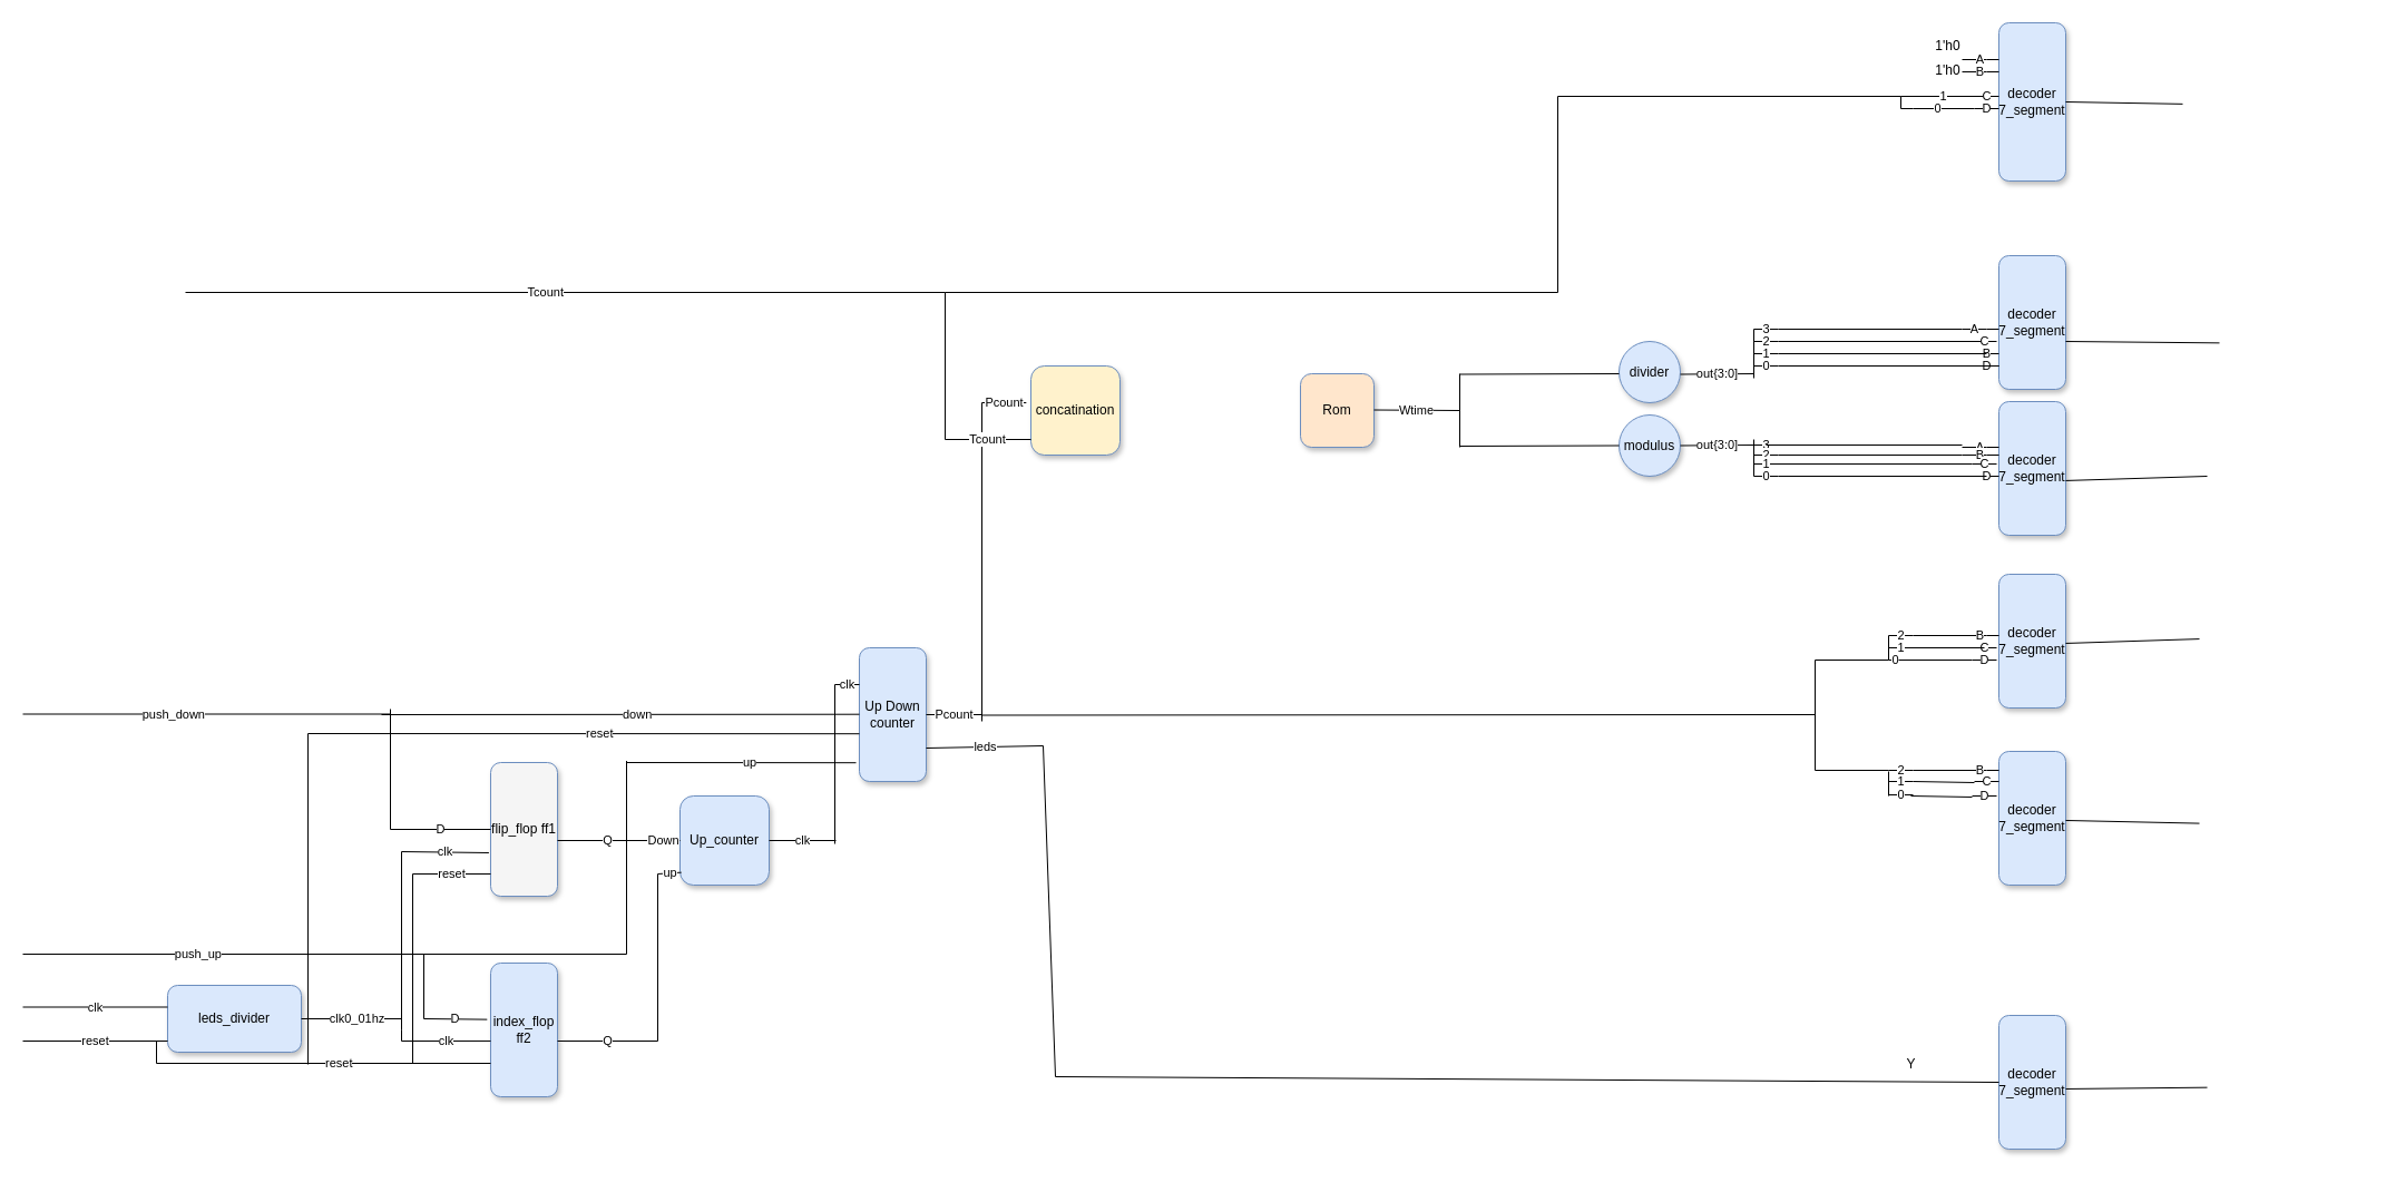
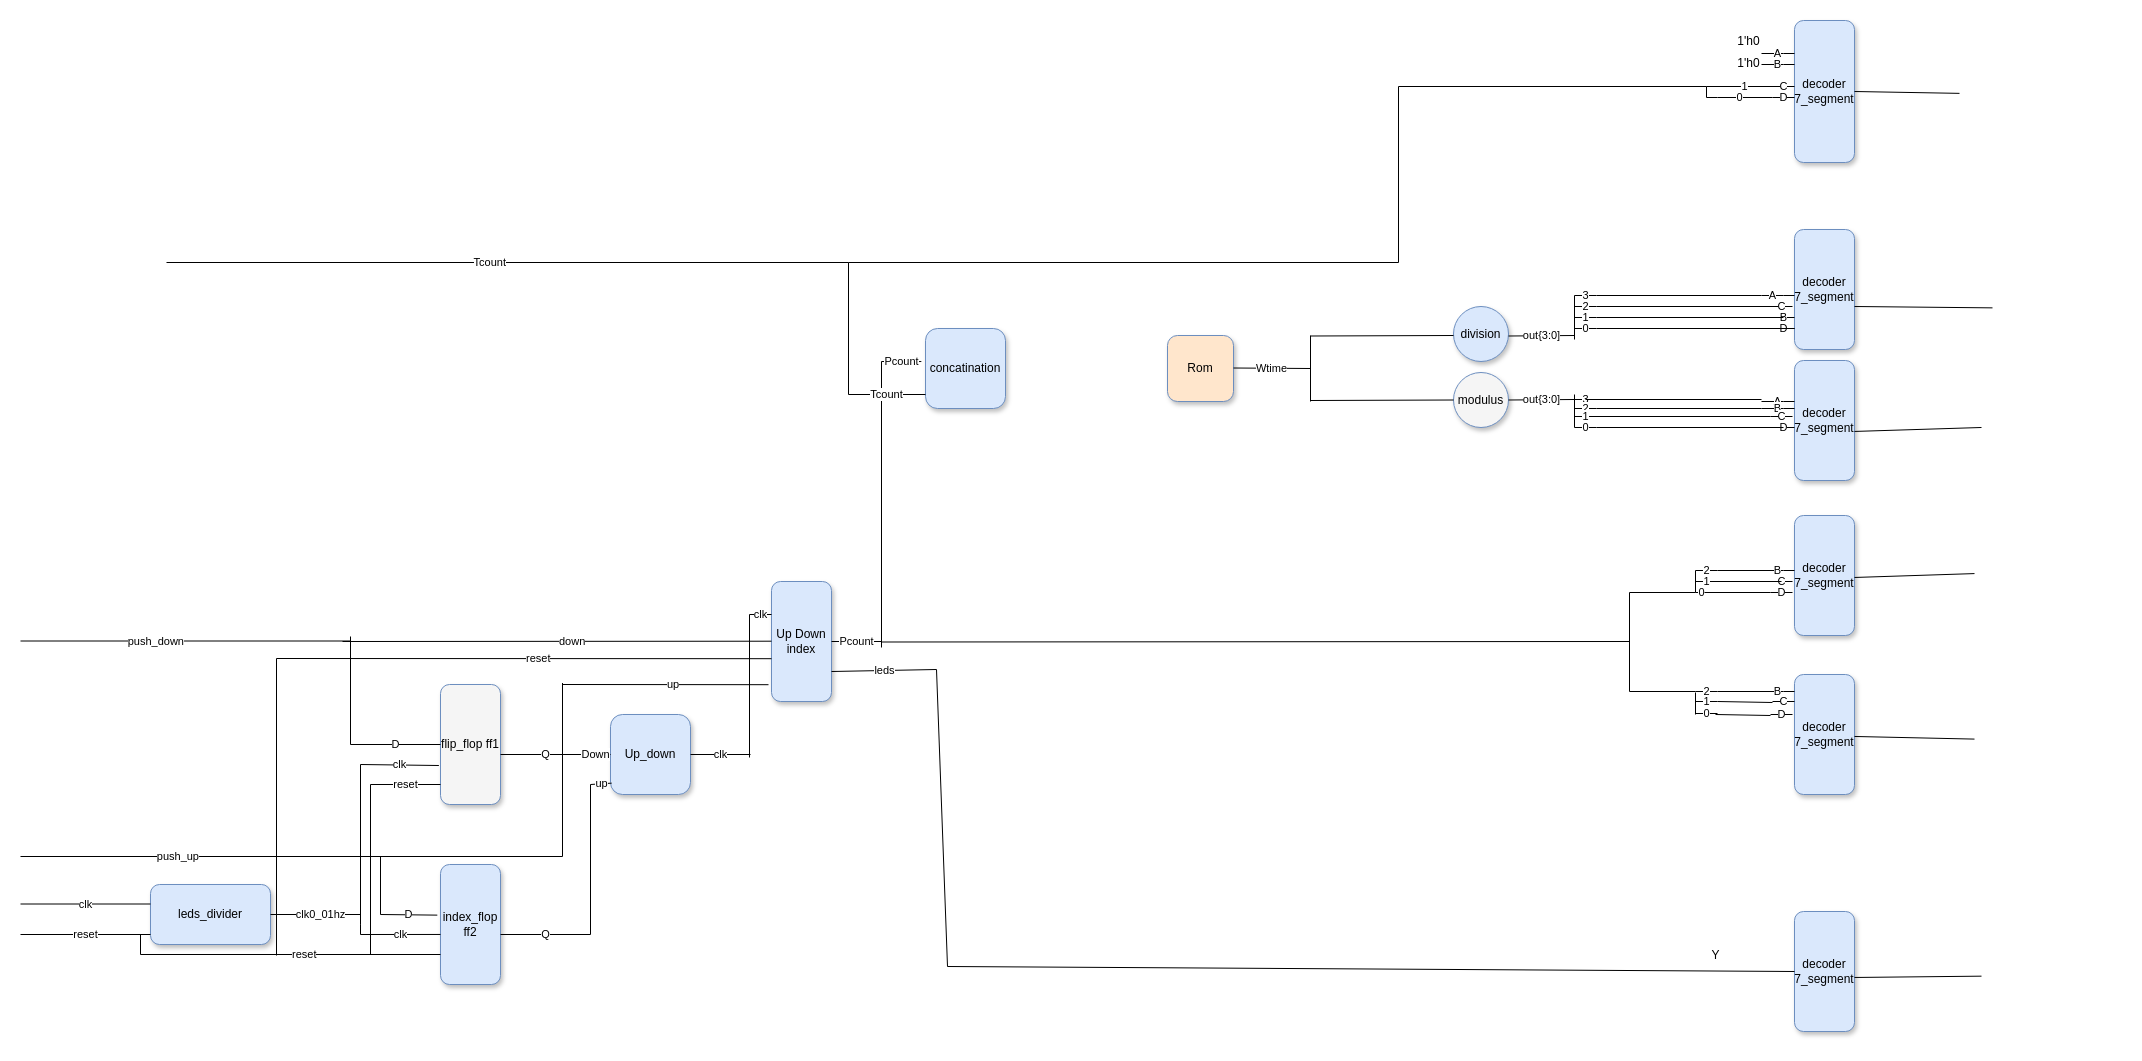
- <mxCell id="47" value="divider" style="ellipse;whiteSpace=wrap;html=1;aspect=fixed;rounded=1;shadow=1;fontFamily=Helvetica;fillColor=#dae8fc;strokeColor=#6c8ebf;" vertex="1" parent="1"><mxGeometry x="1453" y="306" width="55" height="55" as="geometry" /></mxCell>
+ <mxCell id="47" value="division" style="ellipse;whiteSpace=wrap;html=1;aspect=fixed;rounded=1;shadow=1;fontFamily=Helvetica;fillColor=#dae8fc;strokeColor=#6c8ebf;" vertex="1" parent="1"><mxGeometry x="1453" y="306" width="55" height="55" as="geometry" /></mxCell>
- <mxCell id="37" value="concatination" style="whiteSpace=wrap;html=1;aspect=fixed;rounded=1;shadow=1;fontFamily=Helvetica;fillColor=#fff2cc;strokeColor=#6c8ebf;" vertex="1" parent="1"><mxGeometry x="925" y="328" width="80" height="80" as="geometry" /></mxCell>
+ <mxCell id="37" value="concatination" style="whiteSpace=wrap;html=1;aspect=fixed;rounded=1;shadow=1;fontFamily=Helvetica;fillColor=#dae8fc;strokeColor=#6c8ebf;" vertex="1" parent="1"><mxGeometry x="925" y="328" width="80" height="80" as="geometry" /></mxCell>
- <mxCell id="48" value="modulus" style="ellipse;whiteSpace=wrap;html=1;aspect=fixed;rounded=1;shadow=1;fontFamily=Helvetica;fillColor=#dae8fc;strokeColor=#6c8ebf;" vertex="1" parent="1"><mxGeometry x="1453" y="372" width="55" height="55" as="geometry" /></mxCell>
+ <mxCell id="48" value="modulus" style="ellipse;whiteSpace=wrap;html=1;aspect=fixed;rounded=1;shadow=1;fontFamily=Helvetica;fillColor=#f5f5f5;strokeColor=#6c8ebf;" vertex="1" parent="1"><mxGeometry x="1453" y="372" width="55" height="55" as="geometry" /></mxCell>
- <mxCell id="28" value="Up Down counter" style="rounded=1;whiteSpace=wrap;html=1;shadow=1;fontFamily=Helvetica;direction=south;fillColor=#dae8fc;strokeColor=#6c8ebf;" vertex="1" parent="1"><mxGeometry x="771" y="581" width="60" height="120" as="geometry" /></mxCell>
+ <mxCell id="28" value="Up Down index" style="rounded=1;whiteSpace=wrap;html=1;shadow=1;fontFamily=Helvetica;direction=south;fillColor=#dae8fc;strokeColor=#6c8ebf;" vertex="1" parent="1"><mxGeometry x="771" y="581" width="60" height="120" as="geometry" /></mxCell>
- <mxCell id="23" value="Up_counter" style="whiteSpace=wrap;html=1;aspect=fixed;rounded=1;shadow=1;fontFamily=Helvetica;fillColor=#dae8fc;strokeColor=#6c8ebf;" vertex="1" parent="1"><mxGeometry x="610" y="714" width="80" height="80" as="geometry" /></mxCell>
+ <mxCell id="23" value="Up_down" style="whiteSpace=wrap;html=1;aspect=fixed;rounded=1;shadow=1;fontFamily=Helvetica;fillColor=#dae8fc;strokeColor=#6c8ebf;" vertex="1" parent="1"><mxGeometry x="610" y="714" width="80" height="80" as="geometry" /></mxCell>
